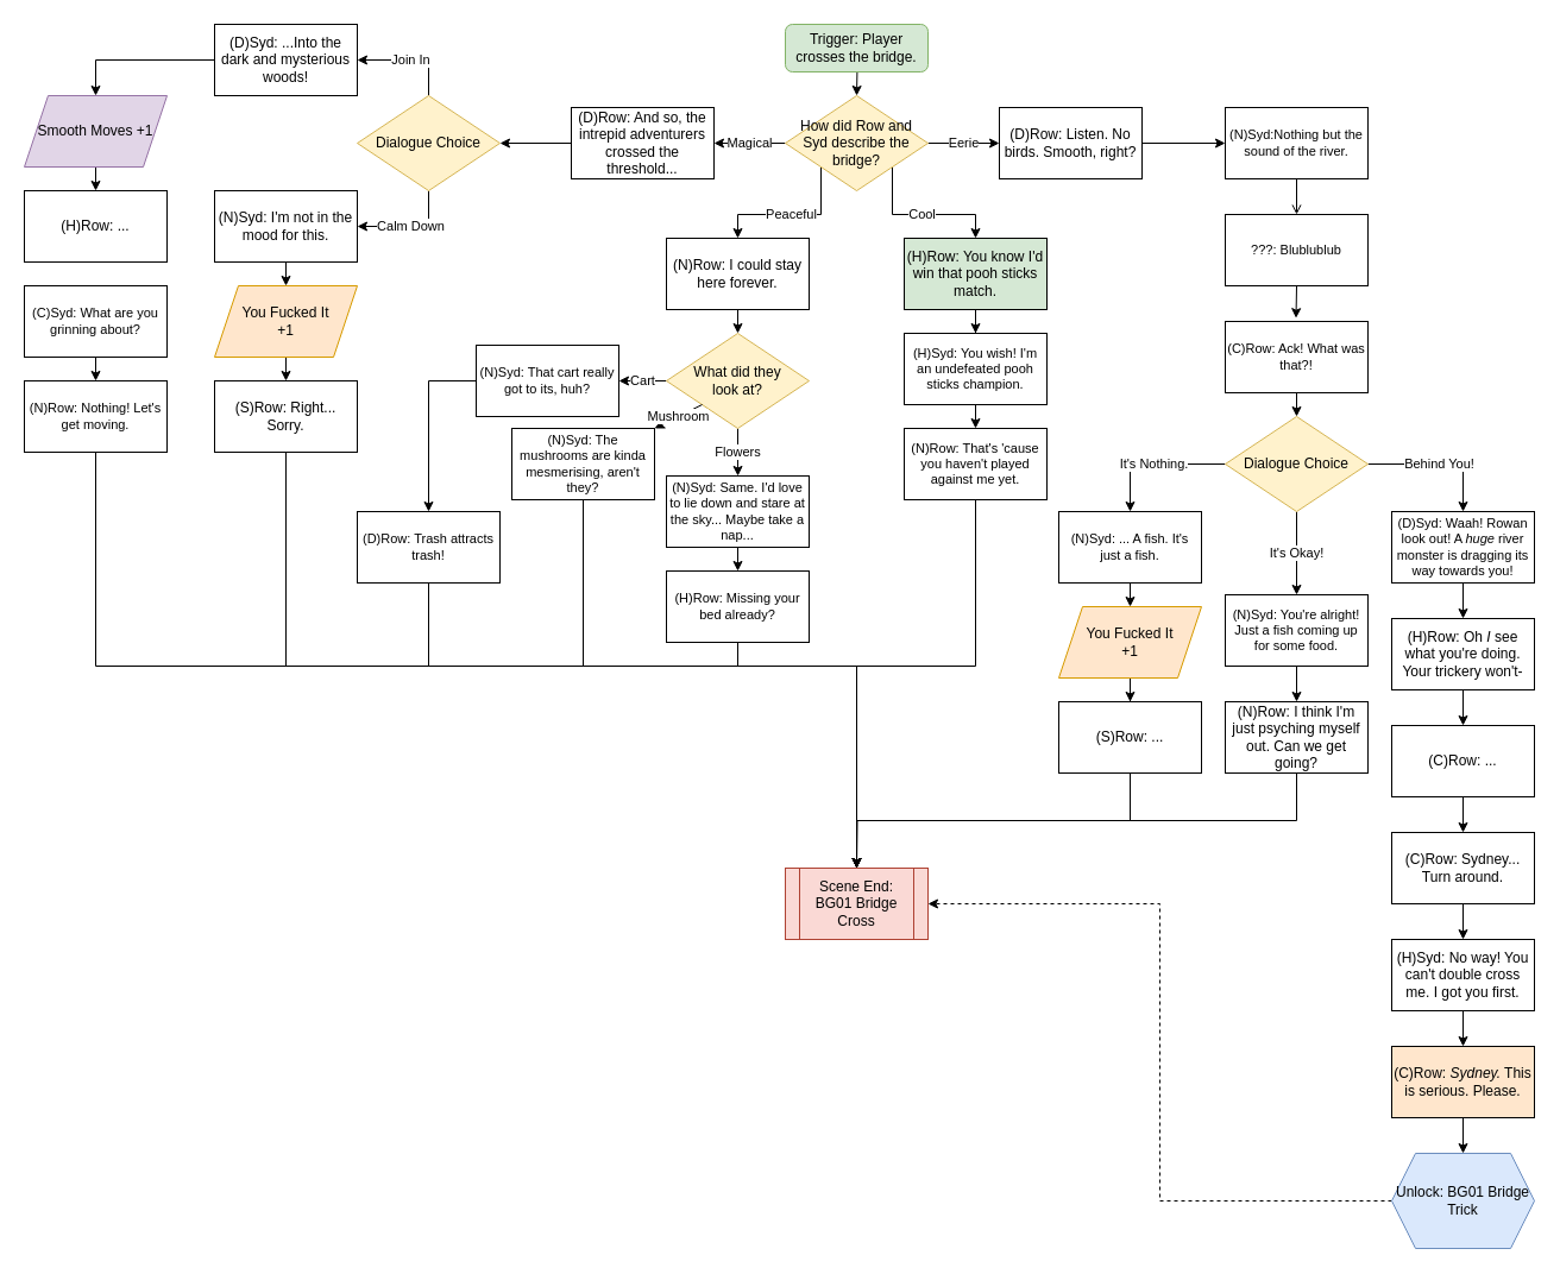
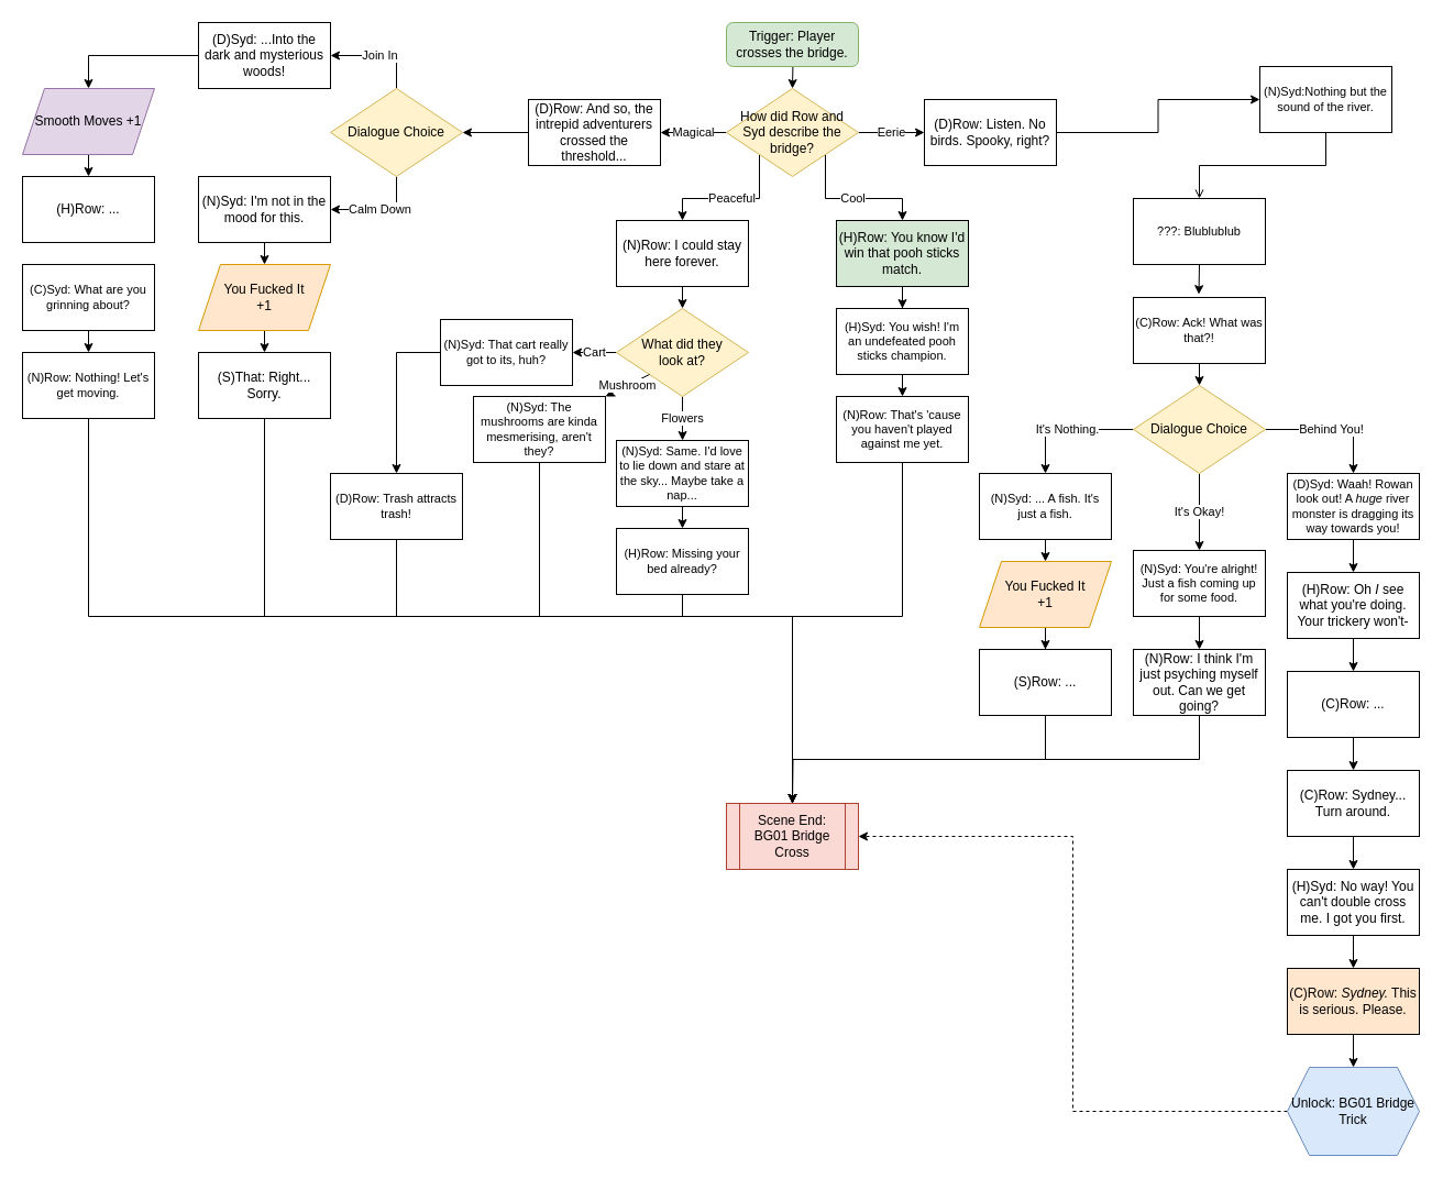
- <mxCell id="12" value="(D)Row: Listen. No birds. Smooth, right?" style="rounded=0;whiteSpace=wrap;html=1;" parent="1" vertex="1"><mxGeometry x="840" y="90" width="120" height="60" as="geometry" /></mxCell>
+ <mxCell id="12" value="(D)Row: Listen. No birds. Spooky, right?" style="rounded=0;whiteSpace=wrap;html=1;" parent="1" vertex="1"><mxGeometry x="840" y="90" width="120" height="60" as="geometry" /></mxCell>
- <mxCell id="54" value="(N)Syd:Nothing but the sound of the river." style="rounded=0;whiteSpace=wrap;html=1;fontSize=11;" parent="1" vertex="1"><mxGeometry x="1030" y="90" width="120" height="60" as="geometry" /></mxCell>
+ <mxCell id="54" value="(N)Syd:Nothing but the sound of the river." style="rounded=0;whiteSpace=wrap;html=1;fontSize=11;" parent="1" vertex="1"><mxGeometry x="1145" y="60" width="120" height="60" as="geometry" /></mxCell>
- <mxCell id="29" value="(S)Row: Right... Sorry." style="rounded=0;whiteSpace=wrap;html=1;" parent="1" vertex="1"><mxGeometry x="180" y="320" width="120" height="60" as="geometry" /></mxCell>
+ <mxCell id="29" value="(S)That: Right... Sorry." style="rounded=0;whiteSpace=wrap;html=1;" parent="1" vertex="1"><mxGeometry x="180" y="320" width="120" height="60" as="geometry" /></mxCell>
